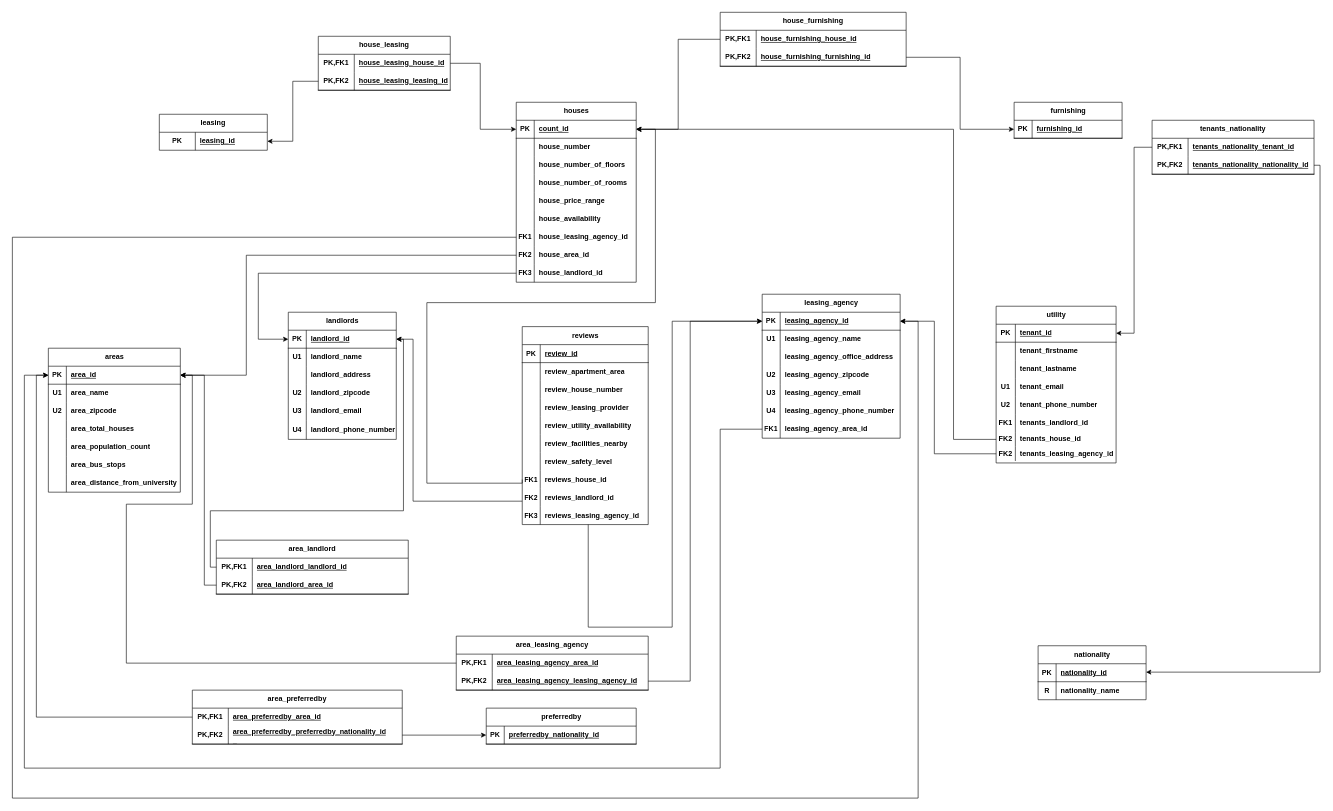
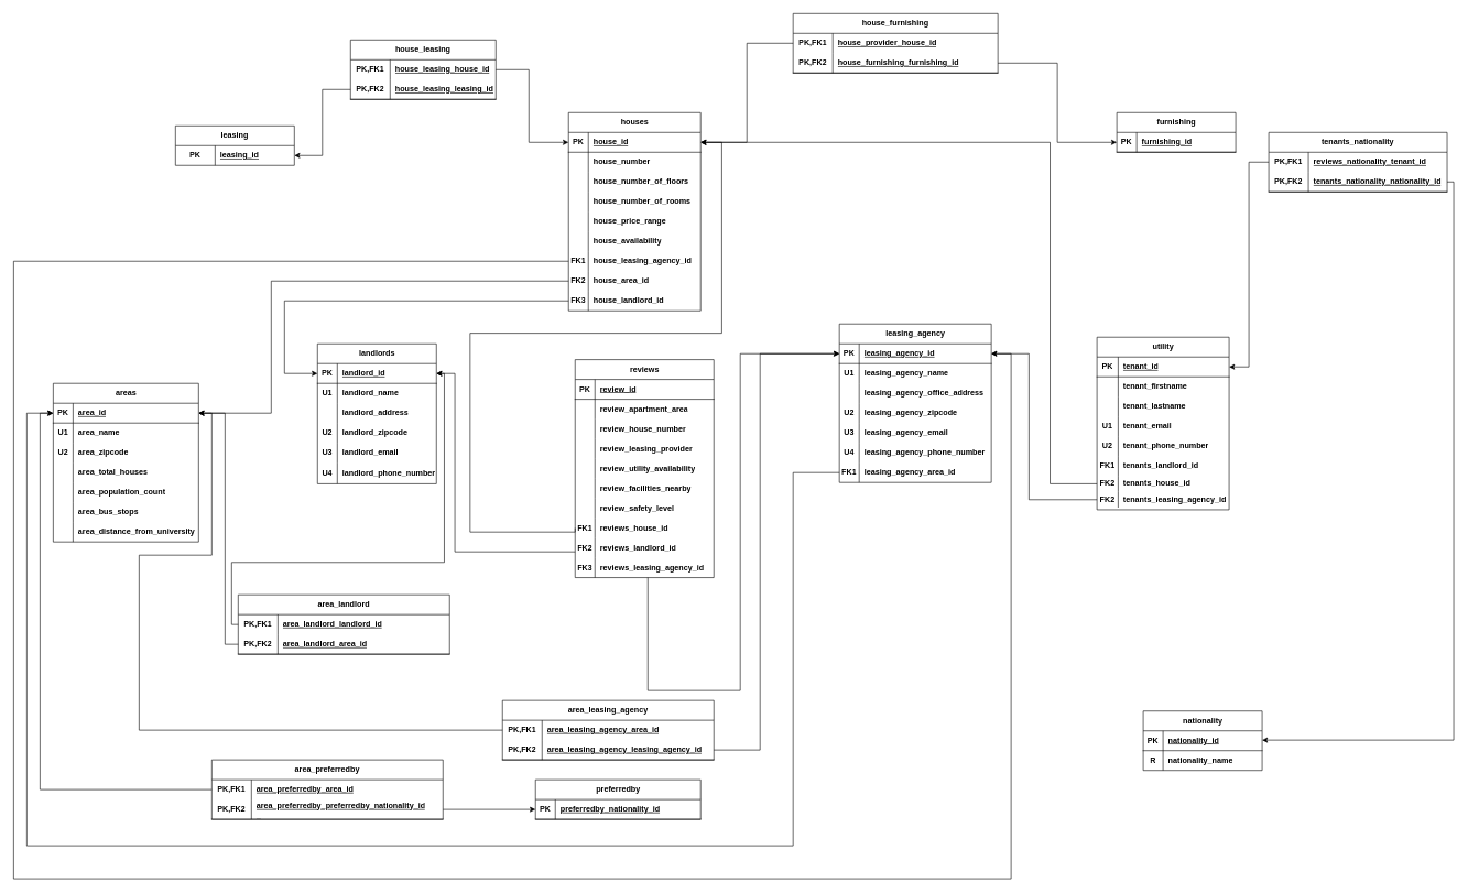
- <mxCell id="132" value="house_furnishing_house_id" style="shape=partialRectangle;connectable=0;fillColor=none;top=0;left=0;bottom=0;right=0;align=left;spacingLeft=6;fontStyle=5;overflow=hidden;html=1;whiteSpace=wrap;" parent="130" vertex="1"><mxGeometry x="60" width="250" height="30" as="geometry"><mxRectangle width="250" height="30" as="alternateBounds" /></mxGeometry></mxCell>
+ <mxCell id="132" value="house_provider_house_id" style="shape=partialRectangle;connectable=0;fillColor=none;top=0;left=0;bottom=0;right=0;align=left;spacingLeft=6;fontStyle=5;overflow=hidden;html=1;whiteSpace=wrap;" parent="130" vertex="1"><mxGeometry x="60" width="250" height="30" as="geometry"><mxRectangle width="250" height="30" as="alternateBounds" /></mxGeometry></mxCell>
- <mxCell id="68" value="count_id" style="shape=partialRectangle;connectable=0;fillColor=none;top=0;left=0;bottom=0;right=0;align=left;spacingLeft=6;fontStyle=5;overflow=hidden;whiteSpace=wrap;html=1;" parent="66" vertex="1"><mxGeometry x="30" width="170" height="30" as="geometry"><mxRectangle width="170" height="30" as="alternateBounds" /></mxGeometry></mxCell>
+ <mxCell id="68" value="house_id" style="shape=partialRectangle;connectable=0;fillColor=none;top=0;left=0;bottom=0;right=0;align=left;spacingLeft=6;fontStyle=5;overflow=hidden;whiteSpace=wrap;html=1;" parent="66" vertex="1"><mxGeometry x="30" width="170" height="30" as="geometry"><mxRectangle width="170" height="30" as="alternateBounds" /></mxGeometry></mxCell>
- <mxCell id="155" value="tenants_nationality_tenant_id" style="shape=partialRectangle;connectable=0;fillColor=none;top=0;left=0;bottom=0;right=0;align=left;spacingLeft=6;fontStyle=5;overflow=hidden;html=1;whiteSpace=wrap;" parent="153" vertex="1"><mxGeometry x="60" width="210" height="30" as="geometry"><mxRectangle width="210" height="30" as="alternateBounds" /></mxGeometry></mxCell>
+ <mxCell id="155" value="reviews_nationality_tenant_id" style="shape=partialRectangle;connectable=0;fillColor=none;top=0;left=0;bottom=0;right=0;align=left;spacingLeft=6;fontStyle=5;overflow=hidden;html=1;whiteSpace=wrap;" parent="153" vertex="1"><mxGeometry x="60" width="210" height="30" as="geometry"><mxRectangle width="210" height="30" as="alternateBounds" /></mxGeometry></mxCell>
